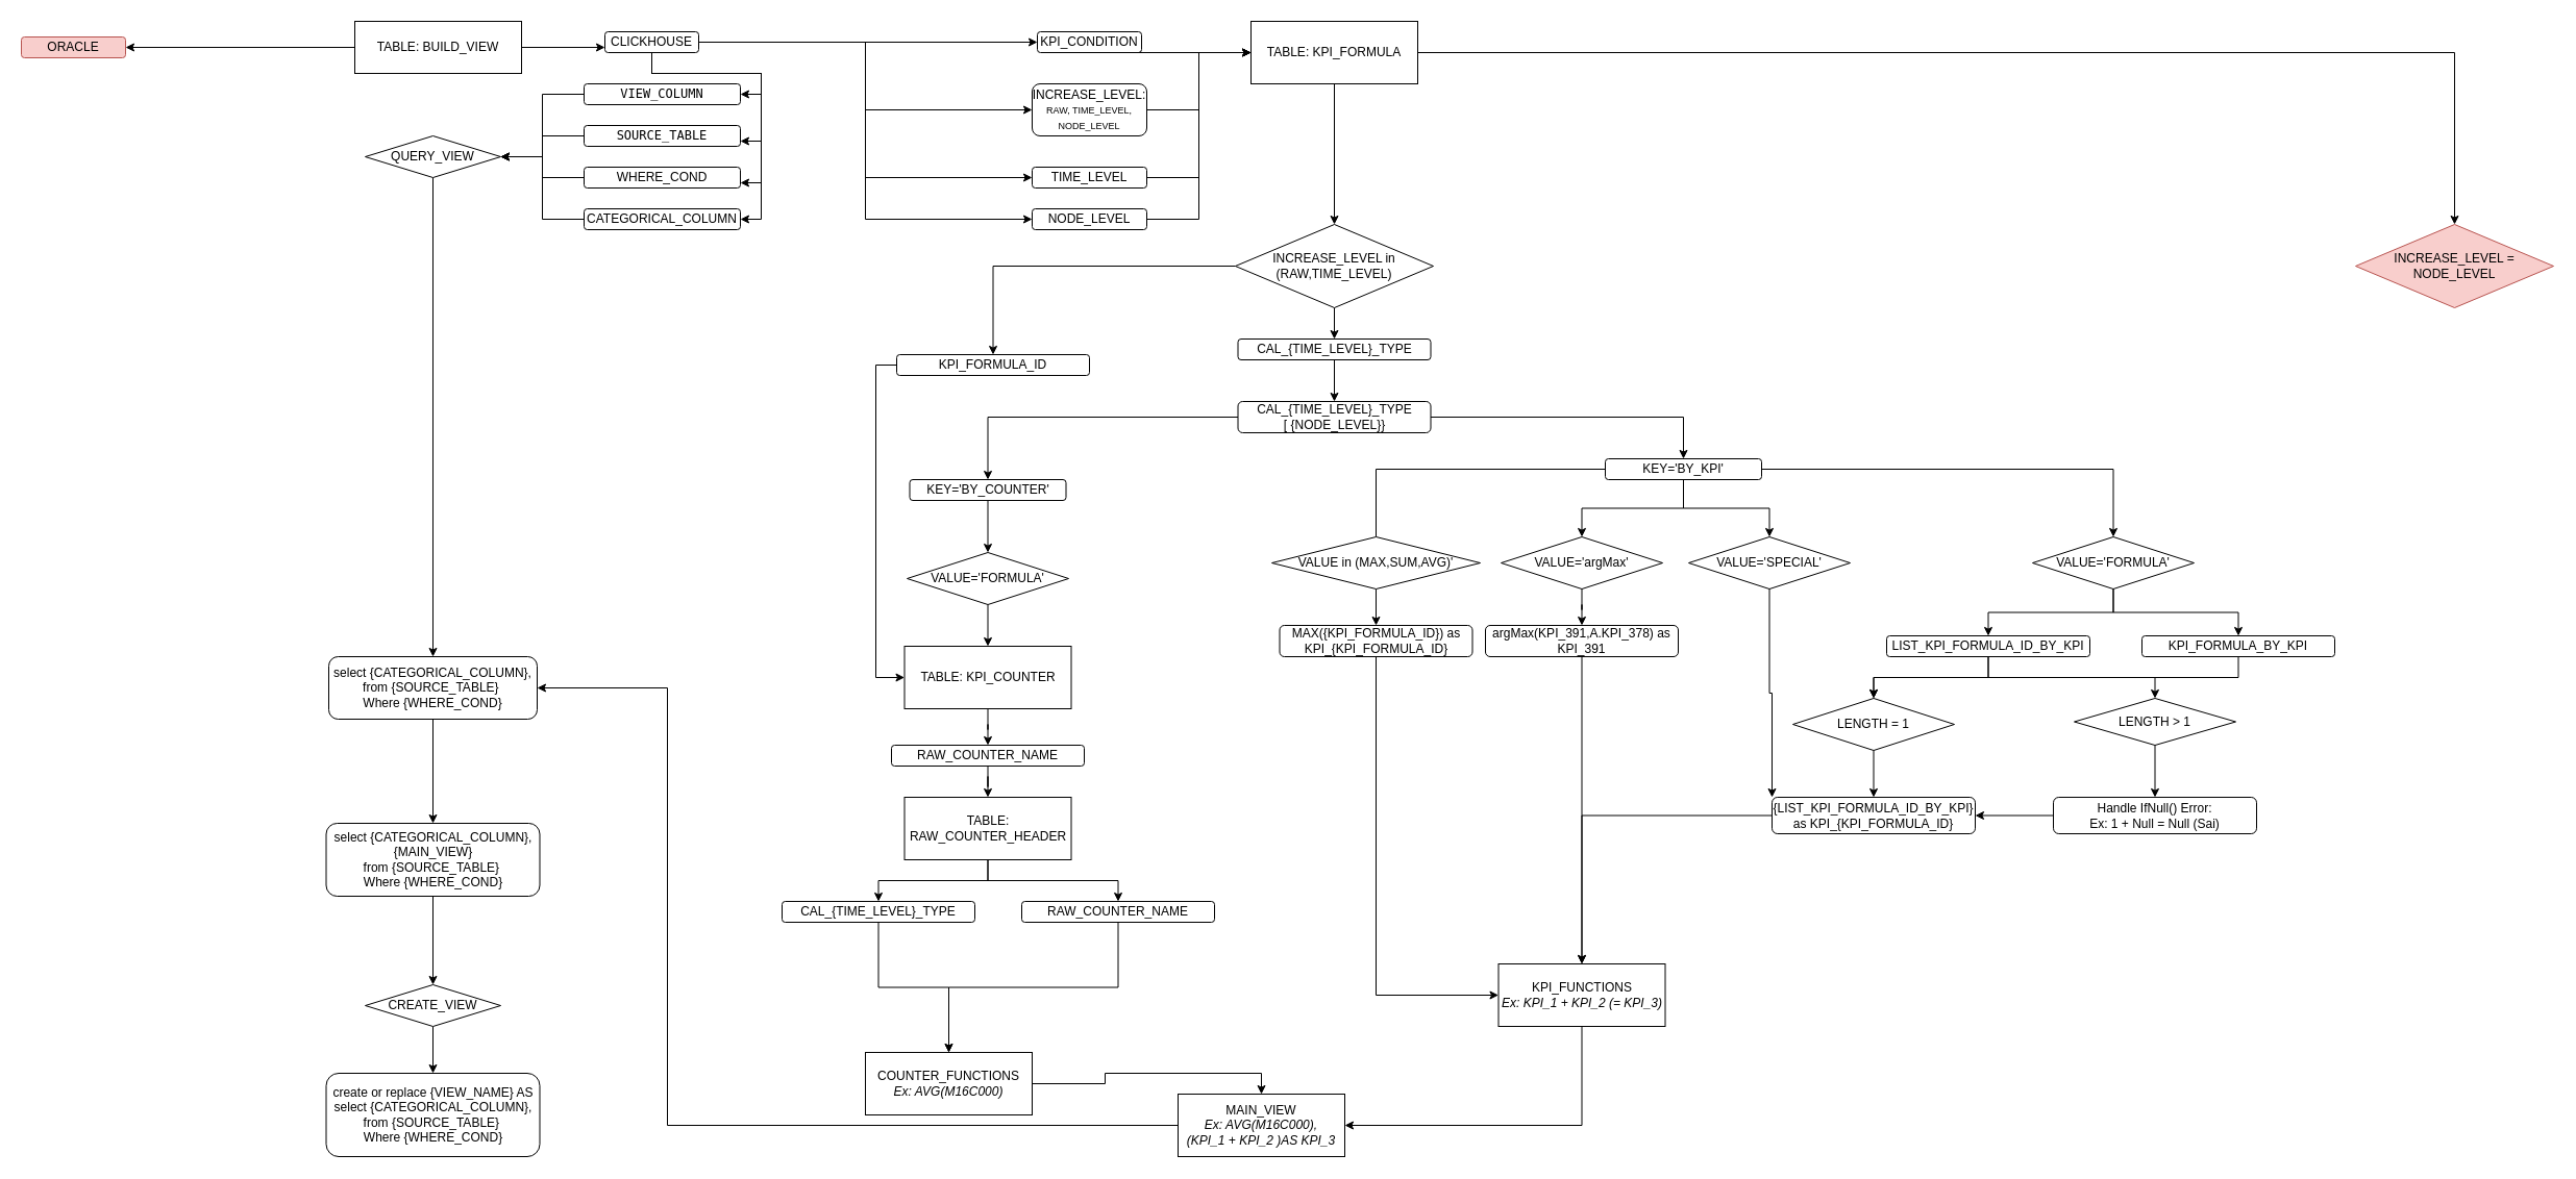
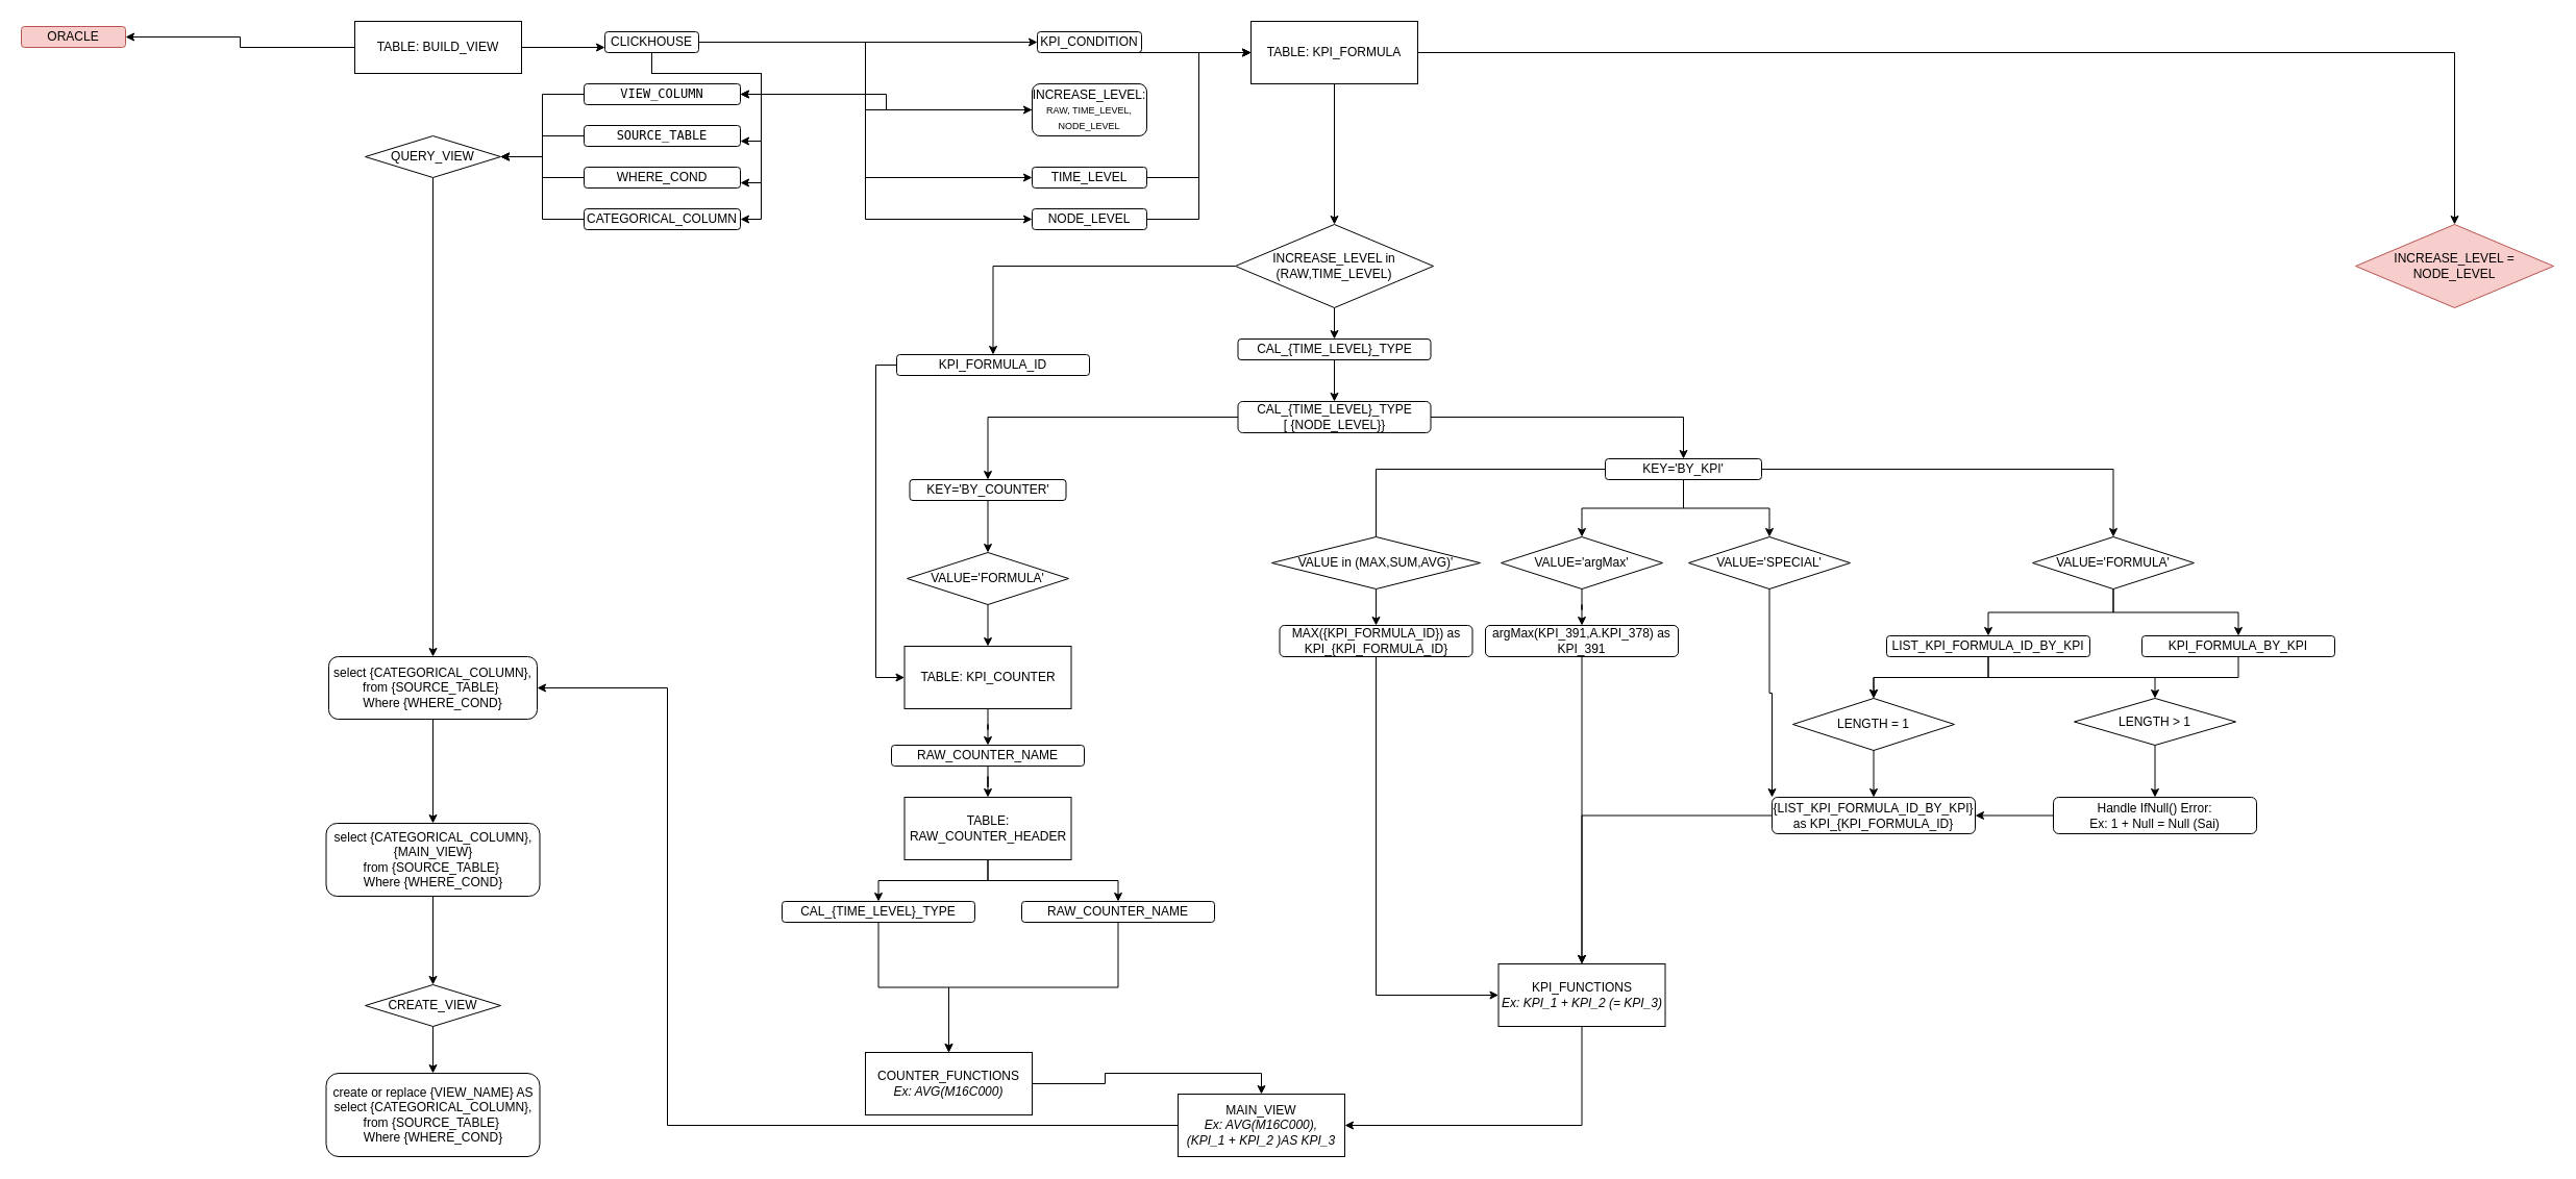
- <mxCell id="22" value="ORACLE" style="rounded=1;whiteSpace=wrap;html=1;fillColor=#f8cecc;strokeColor=#b85450;" parent="1" vertex="1"><mxGeometry x="20" y="35" width="100" height="20" as="geometry" /></mxCell>
+ <mxCell id="22" value="ORACLE" style="rounded=1;whiteSpace=wrap;html=1;fillColor=#f8cecc;strokeColor=#b85450;" parent="1" vertex="1"><mxGeometry x="20" y="25" width="100" height="20" as="geometry" /></mxCell>
- <mxCell id="25" style="edgeStyle=orthogonalEdgeStyle;rounded=0;orthogonalLoop=1;jettySize=auto;html=1;entryX=0;entryY=0.5;entryDx=0;entryDy=0;" parent="1" source="26" target="7" edge="1"><mxGeometry relative="1" as="geometry" /></mxCell>
+ <mxCell id="25" style="edgeStyle=orthogonalEdgeStyle;rounded=0;orthogonalLoop=1;jettySize=auto;html=1;" parent="1" source="26" target="92" edge="1"><mxGeometry relative="1" as="geometry" /></mxCell>
